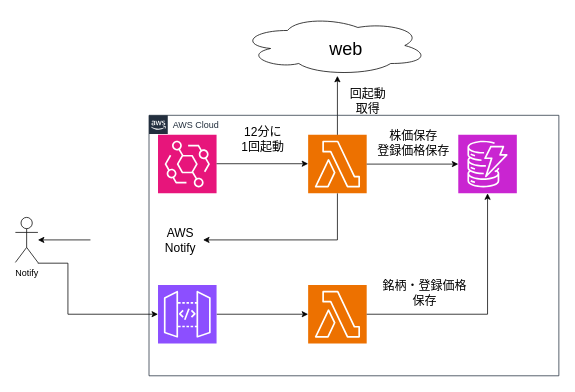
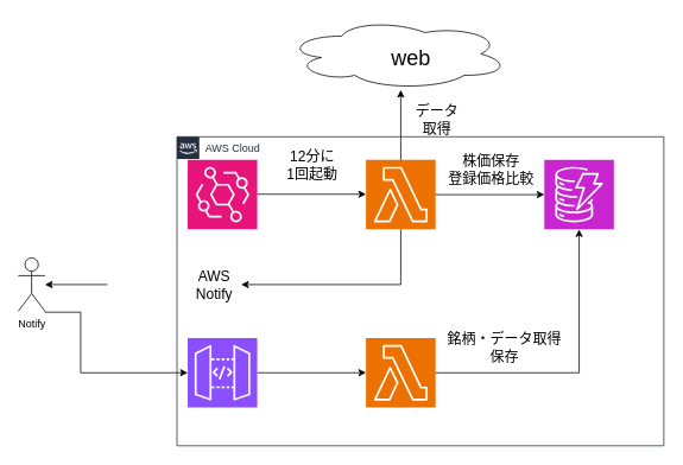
- <mxCell id="14" value="回起動&lt;br style=&quot;font-size: 16px;&quot;&gt;取得" style="text;html=1;strokeColor=none;fillColor=none;align=center;verticalAlign=middle;whiteSpace=wrap;rounded=0;fontSize=16;" vertex="1" parent="1"><mxGeometry x="460" y="119" width="60" height="30" as="geometry" /></mxCell>
+ <mxCell id="14" value="データ&lt;br style=&quot;font-size: 16px;&quot;&gt;取得" style="text;html=1;strokeColor=none;fillColor=none;align=center;verticalAlign=middle;whiteSpace=wrap;rounded=0;fontSize=16;" vertex="1" parent="1"><mxGeometry x="460" y="119" width="60" height="30" as="geometry" /></mxCell>
- <mxCell id="15" value="株価保存&lt;br style=&quot;font-size: 16px;&quot;&gt;登録価格保存" style="text;html=1;align=center;verticalAlign=middle;resizable=0;points=[];autosize=1;strokeColor=none;fillColor=none;fontSize=16;" vertex="1" parent="1"><mxGeometry x="490" y="165" width="120" height="50" as="geometry" /></mxCell>
+ <mxCell id="15" value="株価保存&lt;br style=&quot;font-size: 16px;&quot;&gt;登録価格比較" style="text;html=1;align=center;verticalAlign=middle;resizable=0;points=[];autosize=1;strokeColor=none;fillColor=none;fontSize=16;" vertex="1" parent="1"><mxGeometry x="490" y="165" width="120" height="50" as="geometry" /></mxCell>
- <mxCell id="16" value="銘柄・登録価格&lt;br style=&quot;font-size: 16px;&quot;&gt;保存" style="text;html=1;align=center;verticalAlign=middle;resizable=0;points=[];autosize=1;strokeColor=none;fillColor=none;fontSize=16;" vertex="1" parent="1"><mxGeometry x="495" y="365" width="140" height="50" as="geometry" /></mxCell>
+ <mxCell id="16" value="銘柄・データ取得&lt;br style=&quot;font-size: 16px;&quot;&gt;保存" style="text;html=1;align=center;verticalAlign=middle;resizable=0;points=[];autosize=1;strokeColor=none;fillColor=none;fontSize=16;" vertex="1" parent="1"><mxGeometry x="495" y="365" width="140" height="50" as="geometry" /></mxCell>
